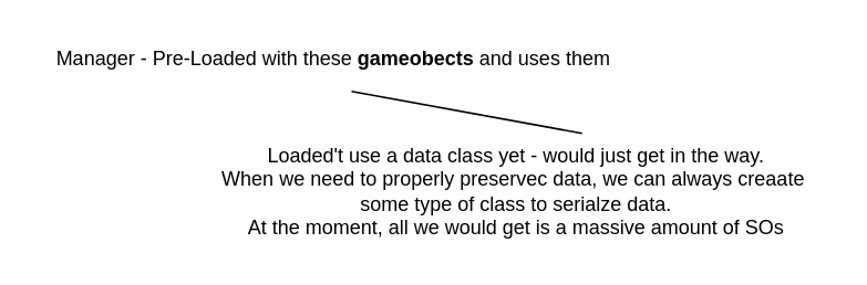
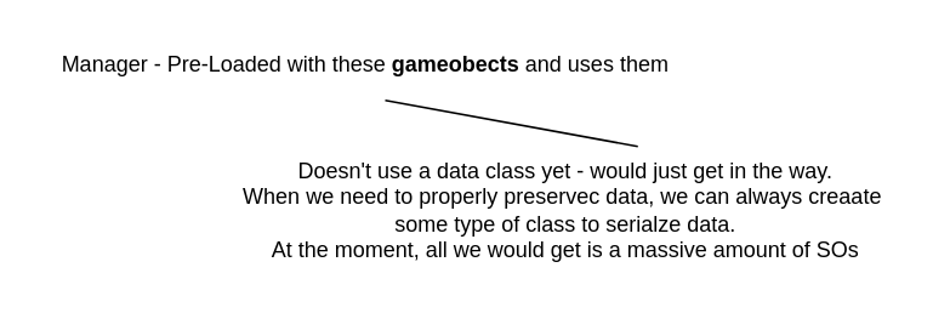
- <mxCell id="4" value="Loaded't use a data class yet - would just get in the way.&lt;br&gt;When we need to properly preservec data, we can always creaate&amp;nbsp;&lt;br&gt;some type of class to serialze data. &lt;br&gt;At the moment, all we would get is a massive amount of SOs" style="text;html=1;align=center;verticalAlign=middle;resizable=0;points=[];autosize=1;strokeColor=none;fillColor=none;" vertex="1" parent="1"><mxGeometry x="120" y="80" width="380" height="70" as="geometry" /></mxCell>
+ <mxCell id="4" value="Doesn't use a data class yet - would just get in the way.&lt;br&gt;When we need to properly preservec data, we can always creaate&amp;nbsp;&lt;br&gt;some type of class to serialze data. &lt;br&gt;At the moment, all we would get is a massive amount of SOs" style="text;html=1;align=center;verticalAlign=middle;resizable=0;points=[];autosize=1;strokeColor=none;fillColor=none;" vertex="1" parent="1"><mxGeometry x="120" y="80" width="380" height="70" as="geometry" /></mxCell>
